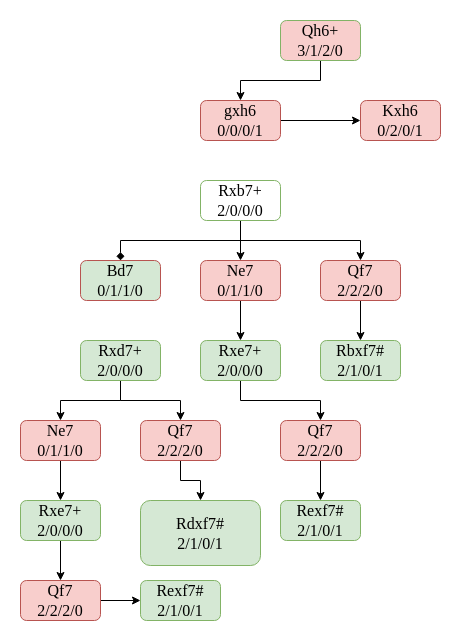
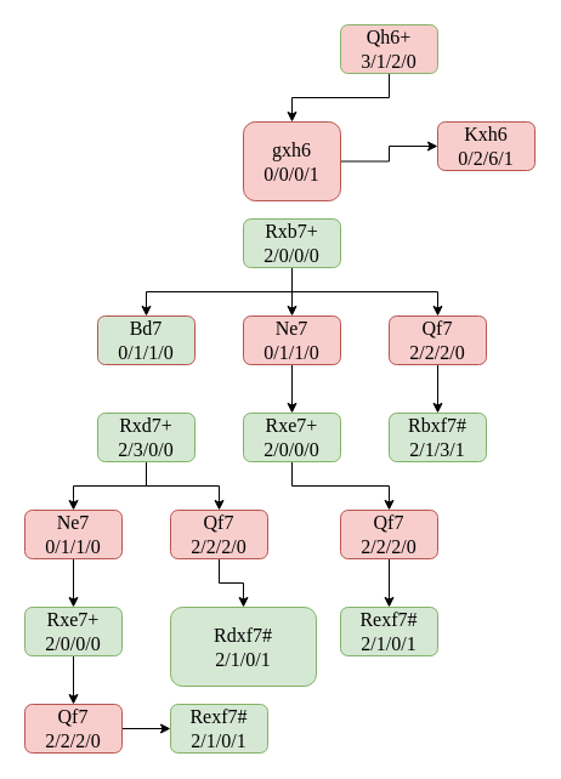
- <mxCell id="6" value="&lt;div style=&quot;font-size: 16px;&quot;&gt;gxh6&lt;/div&gt;&lt;div style=&quot;font-size: 16px;&quot;&gt;0/0/0/1&lt;br style=&quot;font-size: 16px;&quot;&gt;&lt;/div&gt;" style="rounded=1;whiteSpace=wrap;html=1;fillColor=#f8cecc;strokeColor=#b85450;strokeWidth=1;fontFamily=Times New Roman;fontSize=16;" parent="1" vertex="1"><mxGeometry x="200" y="100" width="80" height="40" as="geometry" /></mxCell>
+ <mxCell id="6" value="&lt;div style=&quot;font-size: 16px;&quot;&gt;gxh6&lt;/div&gt;&lt;div style=&quot;font-size: 16px;&quot;&gt;0/0/0/1&lt;br style=&quot;font-size: 16px;&quot;&gt;&lt;/div&gt;" style="rounded=1;whiteSpace=wrap;html=1;fillColor=#f8cecc;strokeColor=#b85450;strokeWidth=1;fontFamily=Times New Roman;fontSize=16;" parent="1" vertex="1"><mxGeometry x="200" y="100" width="80" height="65" as="geometry" /></mxCell>
- <mxCell id="4" value="&lt;div&gt;Kxh6&lt;/div&gt;&lt;div&gt;0/2/0/1&lt;/div&gt;" style="rounded=1;whiteSpace=wrap;html=1;fillColor=#f8cecc;strokeColor=#b85450;strokeWidth=1;fontFamily=Times New Roman;fontSize=16;" parent="1" vertex="1"><mxGeometry x="360" y="100" width="80" height="40" as="geometry" /></mxCell>
+ <mxCell id="4" value="&lt;div&gt;Kxh6&lt;/div&gt;&lt;div&gt;0/2/6/1&lt;/div&gt;" style="rounded=1;whiteSpace=wrap;html=1;fillColor=#f8cecc;strokeColor=#b85450;strokeWidth=1;fontFamily=Times New Roman;fontSize=16;" parent="1" vertex="1"><mxGeometry x="360" y="100" width="80" height="40" as="geometry" /></mxCell>
- <mxCell id="10" value="&lt;div&gt;Rxb7+&lt;/div&gt;&lt;div&gt;2/0/0/0&lt;br&gt;&lt;/div&gt;" style="rounded=1;whiteSpace=wrap;html=1;fillColor=#ffffff;strokeColor=#82b366;strokeWidth=1;fontFamily=Times New Roman;fontSize=16;" parent="1" vertex="1"><mxGeometry x="200" y="180" width="80" height="40" as="geometry" /></mxCell>
+ <mxCell id="10" value="&lt;div&gt;Rxb7+&lt;/div&gt;&lt;div&gt;2/0/0/0&lt;br&gt;&lt;/div&gt;" style="rounded=1;whiteSpace=wrap;html=1;fillColor=#d5e8d4;strokeColor=#82b366;strokeWidth=1;fontFamily=Times New Roman;fontSize=16;" parent="1" vertex="1"><mxGeometry x="200" y="180" width="80" height="40" as="geometry" /></mxCell>
- <mxCell id="8" style="edgeStyle=orthogonalEdgeStyle;rounded=0;orthogonalLoop=1;jettySize=auto;html=1;entryX=0.5;entryY=0;entryDx=0;entryDy=0;endArrow=diamond;" edge="1" parent="1" source="10" target="18"><mxGeometry relative="1" as="geometry"><Array as="points"><mxPoint x="240" y="240" /><mxPoint x="120" y="240" /></Array></mxGeometry></mxCell>
+ <mxCell id="8" style="edgeStyle=orthogonalEdgeStyle;rounded=0;orthogonalLoop=1;jettySize=auto;html=1;entryX=0.5;entryY=0;entryDx=0;entryDy=0;" edge="1" parent="1" source="10" target="18"><mxGeometry relative="1" as="geometry"><Array as="points"><mxPoint x="240" y="240" /><mxPoint x="120" y="240" /></Array></mxGeometry></mxCell>
- <mxCell id="21" value="&lt;div&gt;Rxd7+&lt;/div&gt;&lt;div&gt;2/0/0/0&lt;br&gt;&lt;/div&gt;" style="rounded=1;whiteSpace=wrap;html=1;fillColor=#d5e8d4;strokeColor=#82b366;strokeWidth=1;fontFamily=Times New Roman;fontSize=16;" vertex="1" parent="1"><mxGeometry x="80" y="340" width="80" height="40" as="geometry" /></mxCell>
+ <mxCell id="21" value="&lt;div&gt;Rxd7+&lt;/div&gt;&lt;div&gt;2/3/0/0&lt;br&gt;&lt;/div&gt;" style="rounded=1;whiteSpace=wrap;html=1;fillColor=#d5e8d4;strokeColor=#82b366;strokeWidth=1;fontFamily=Times New Roman;fontSize=16;" vertex="1" parent="1"><mxGeometry x="80" y="340" width="80" height="40" as="geometry" /></mxCell>
- <mxCell id="13" value="&lt;div&gt;Rbxf7#&lt;/div&gt;&lt;div&gt;2/1/0/1&lt;br&gt;&lt;/div&gt;" style="rounded=1;whiteSpace=wrap;html=1;fillColor=#d5e8d4;strokeColor=#82b366;strokeWidth=1;fontFamily=Times New Roman;fontSize=16;" vertex="1" parent="1"><mxGeometry x="320" y="340" width="80" height="40" as="geometry" /></mxCell>
+ <mxCell id="13" value="&lt;div&gt;Rbxf7#&lt;/div&gt;&lt;div&gt;2/1/3/1&lt;br&gt;&lt;/div&gt;" style="rounded=1;whiteSpace=wrap;html=1;fillColor=#d5e8d4;strokeColor=#82b366;strokeWidth=1;fontFamily=Times New Roman;fontSize=16;" vertex="1" parent="1"><mxGeometry x="320" y="340" width="80" height="40" as="geometry" /></mxCell>
